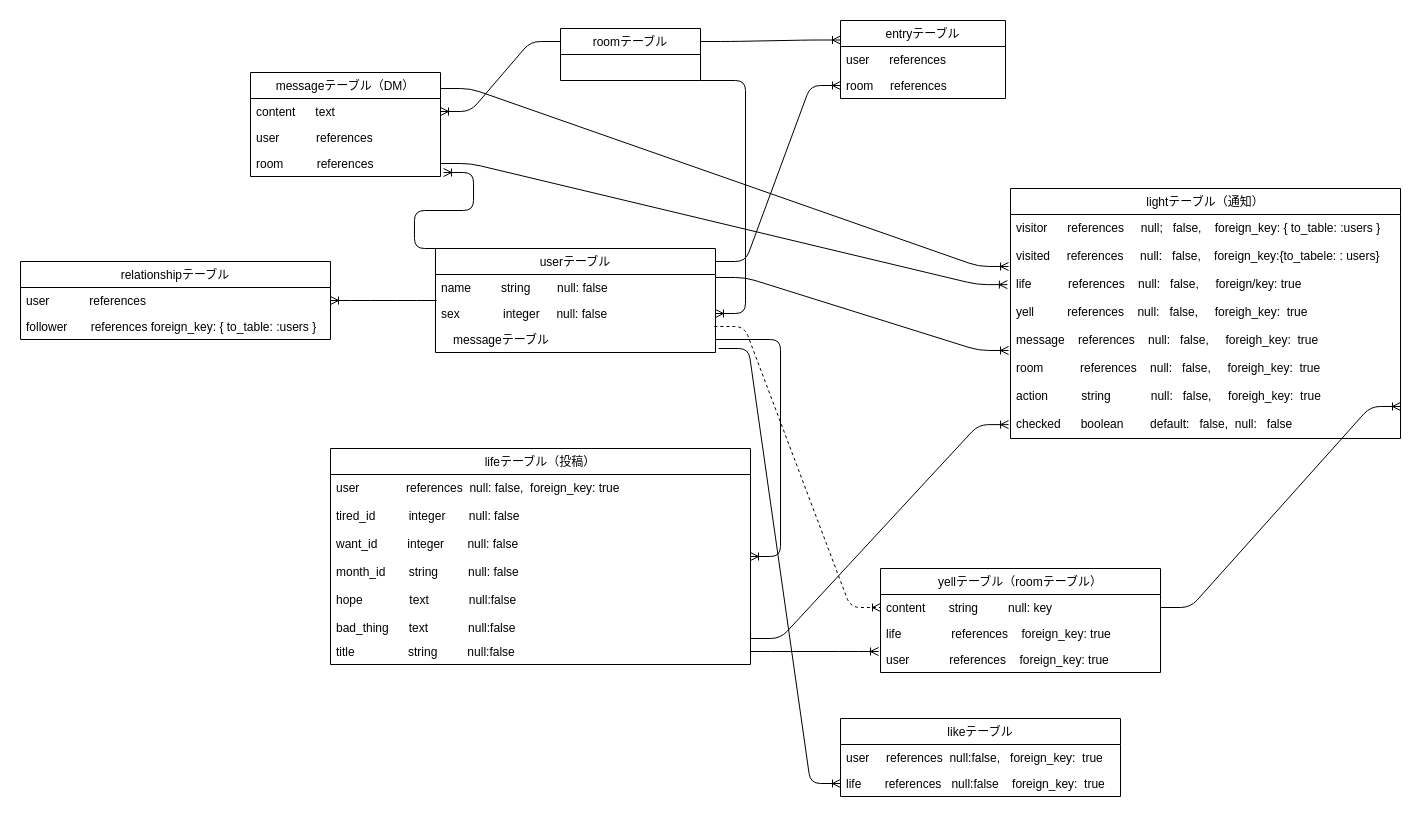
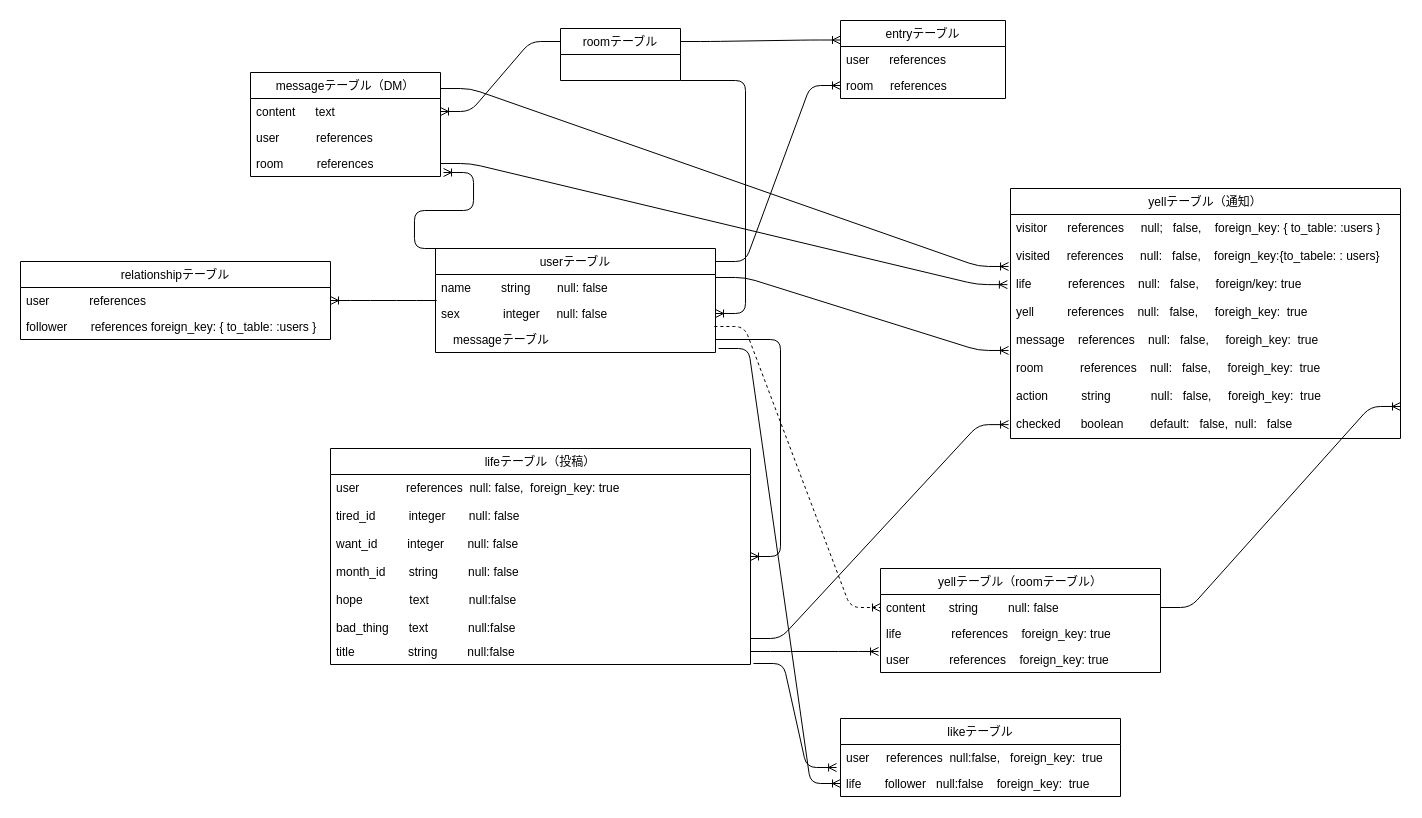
- <mxCell id="16" value="roomテーブル" style="swimlane;fontStyle=0;childLayout=stackLayout;horizontal=1;startSize=26;horizontalStack=0;resizeParent=1;resizeParentMax=0;resizeLast=0;collapsible=1;marginBottom=0;" vertex="1" parent="1"><mxGeometry x="560" y="28" width="140" height="52" as="geometry" /></mxCell>
+ <mxCell id="16" value="roomテーブル" style="swimlane;fontStyle=0;childLayout=stackLayout;horizontal=1;startSize=26;horizontalStack=0;resizeParent=1;resizeParentMax=0;resizeLast=0;collapsible=1;marginBottom=0;" vertex="1" parent="1"><mxGeometry x="560" y="28" width="120" height="52" as="geometry" /></mxCell>
- <mxCell id="27" value="lightテーブル（通知）" style="swimlane;fontStyle=0;childLayout=stackLayout;horizontal=1;startSize=26;horizontalStack=0;resizeParent=1;resizeParentMax=0;resizeLast=0;collapsible=1;marginBottom=0;" vertex="1" parent="1"><mxGeometry x="1010" y="188" width="390" height="250" as="geometry" /></mxCell>
+ <mxCell id="27" value="yellテーブル（通知）" style="swimlane;fontStyle=0;childLayout=stackLayout;horizontal=1;startSize=26;horizontalStack=0;resizeParent=1;resizeParentMax=0;resizeLast=0;collapsible=1;marginBottom=0;" vertex="1" parent="1"><mxGeometry x="1010" y="188" width="390" height="250" as="geometry" /></mxCell>
- <mxCell id="13" value="content       string         null: key" style="text;strokeColor=none;fillColor=none;align=left;verticalAlign=top;spacingLeft=4;spacingRight=4;overflow=hidden;rotatable=0;points=[[0,0.5],[1,0.5]];portConstraint=eastwest;" vertex="1" parent="12"><mxGeometry y="26" width="280" height="26" as="geometry" /></mxCell>
+ <mxCell id="13" value="content       string         null: false" style="text;strokeColor=none;fillColor=none;align=left;verticalAlign=top;spacingLeft=4;spacingRight=4;overflow=hidden;rotatable=0;points=[[0,0.5],[1,0.5]];portConstraint=eastwest;" vertex="1" parent="12"><mxGeometry y="26" width="280" height="26" as="geometry" /></mxCell>
+ <mxCell id="32" value="" style="edgeStyle=entityRelationEdgeStyle;fontSize=12;html=1;endArrow=ERoneToMany;entryX=-0.014;entryY=0.885;entryDx=0;entryDy=0;entryPerimeter=0;exitX=1.007;exitY=0.962;exitDx=0;exitDy=0;exitPerimeter=0;" edge="1" parent="1" source="8" target="10"><mxGeometry width="100" height="100" relative="1" as="geometry"><mxPoint x="740" y="658" as="sourcePoint" /><mxPoint x="830" y="378" as="targetPoint" /></mxGeometry></mxCell>
- <mxCell id="11" value="life       references   null:false    foreign_key:  true" style="text;strokeColor=none;fillColor=none;align=left;verticalAlign=top;spacingLeft=4;spacingRight=4;overflow=hidden;rotatable=0;points=[[0,0.5],[1,0.5]];portConstraint=eastwest;" vertex="1" parent="9"><mxGeometry y="52" width="280" height="26" as="geometry" /></mxCell>
+ <mxCell id="11" value="life       follower   null:false    foreign_key:  true" style="text;strokeColor=none;fillColor=none;align=left;verticalAlign=top;spacingLeft=4;spacingRight=4;overflow=hidden;rotatable=0;points=[[0,0.5],[1,0.5]];portConstraint=eastwest;" vertex="1" parent="9"><mxGeometry y="52" width="280" height="26" as="geometry" /></mxCell>
